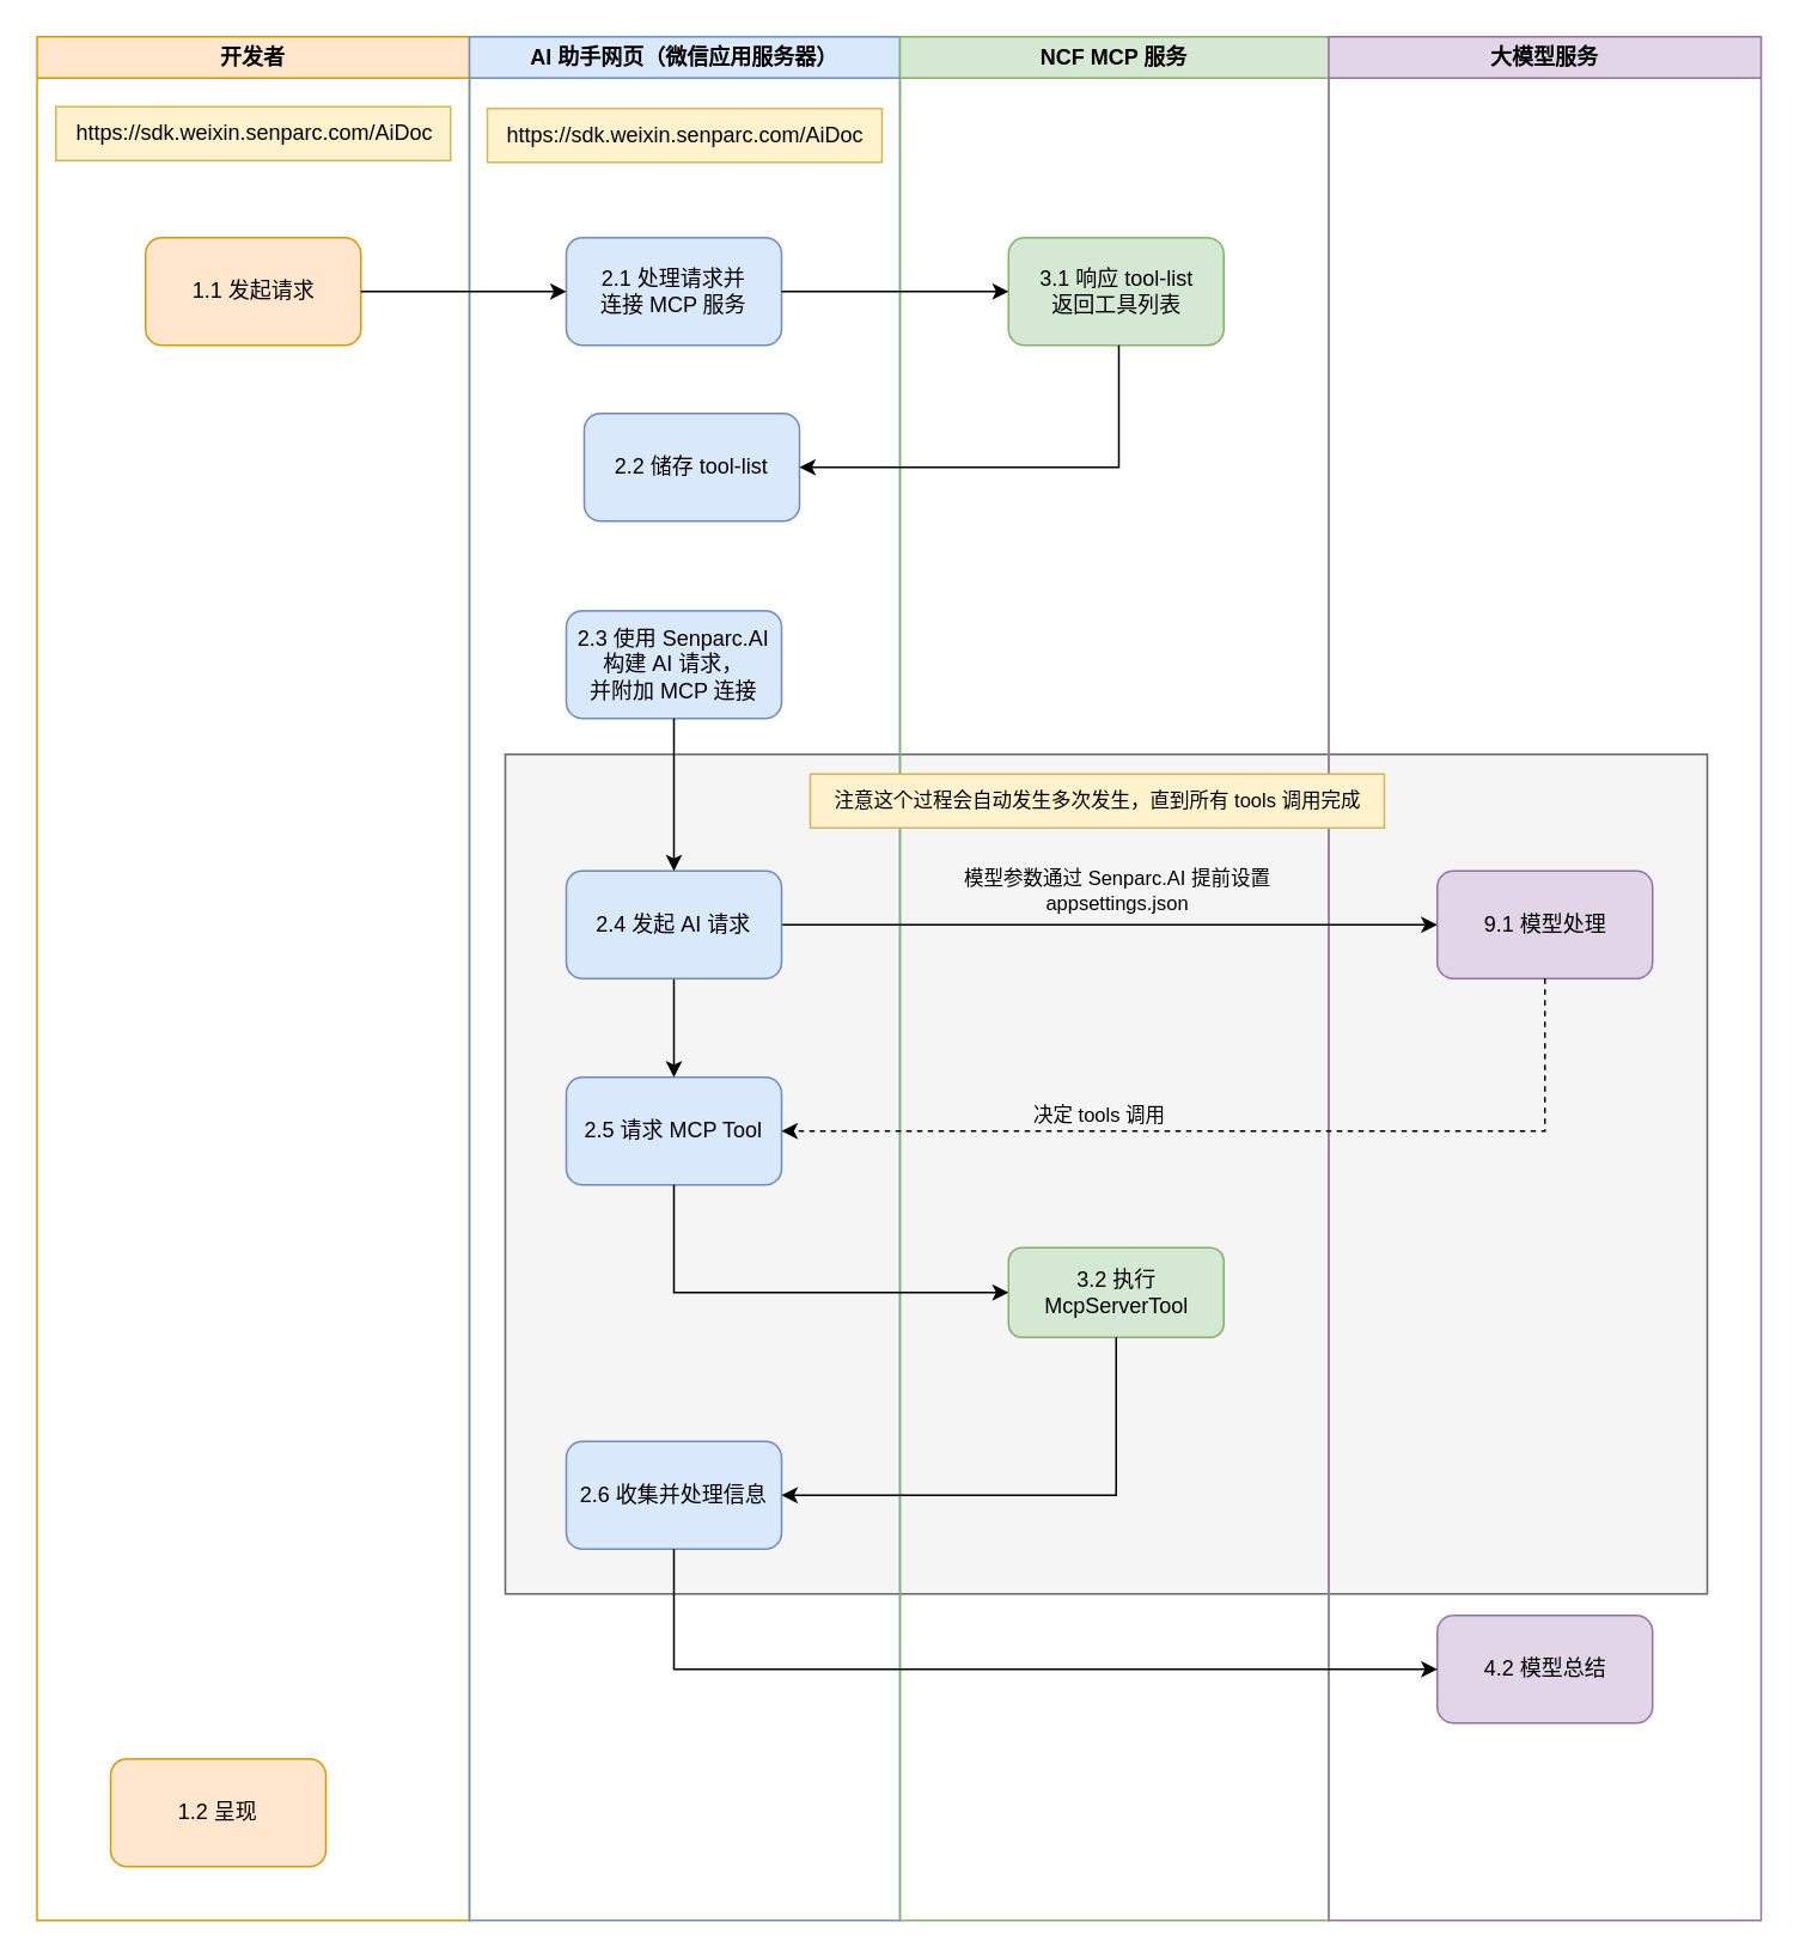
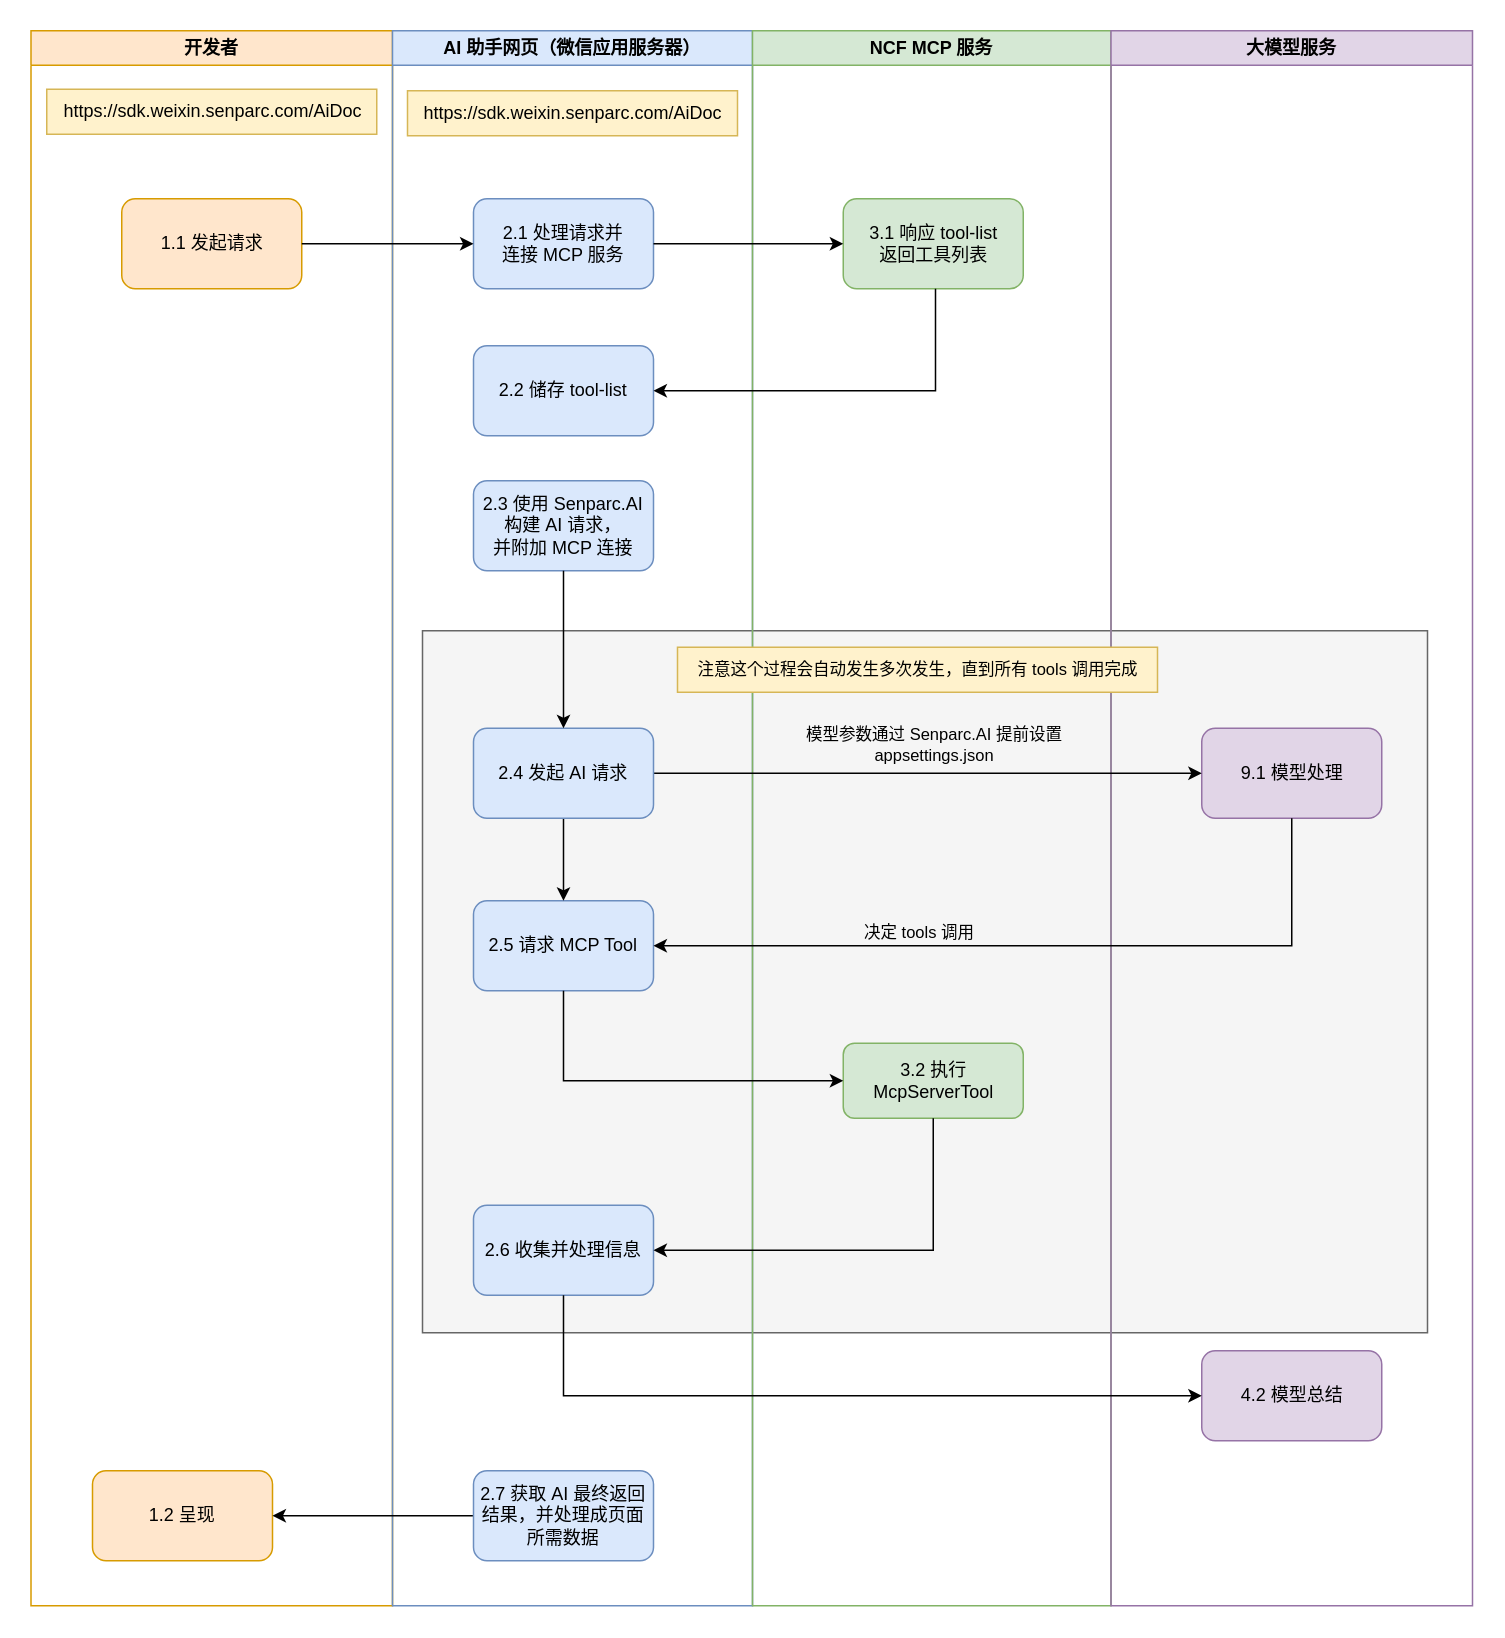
- <mxCell id="9" value="2.2 储存 tool-list" style="rounded=1;whiteSpace=wrap;html=1;fillColor=#dae8fc;strokeColor=#6c8ebf;" vertex="1" parent="7"><mxGeometry x="64" y="210" width="120" height="60" as="geometry" /></mxCell>
+ <mxCell id="9" value="2.2 储存 tool-list" style="rounded=1;whiteSpace=wrap;html=1;fillColor=#dae8fc;strokeColor=#6c8ebf;" vertex="1" parent="7"><mxGeometry x="54" y="210" width="120" height="60" as="geometry" /></mxCell>
- <mxCell id="10" value="2.3 使用 Senparc.AI&lt;div&gt;构建 AI 请求，&lt;/div&gt;&lt;div&gt;并附加 MCP 连接&lt;/div&gt;" style="rounded=1;whiteSpace=wrap;html=1;fillColor=#dae8fc;strokeColor=#6c8ebf;" vertex="1" parent="7"><mxGeometry x="54" y="320" width="120" height="60" as="geometry" /></mxCell>
+ <mxCell id="10" value="2.3 使用 Senparc.AI&lt;div&gt;构建 AI 请求，&lt;/div&gt;&lt;div&gt;并附加 MCP 连接&lt;/div&gt;" style="rounded=1;whiteSpace=wrap;html=1;fillColor=#dae8fc;strokeColor=#6c8ebf;" vertex="1" parent="7"><mxGeometry x="54" y="300" width="120" height="60" as="geometry" /></mxCell>
- <mxCell id="25" style="edgeStyle=orthogonalEdgeStyle;rounded=0;orthogonalLoop=1;jettySize=auto;html=1;entryX=1;entryY=0.5;entryDx=0;entryDy=0;dashed=1;" edge="1" parent="1" source="21" target="12"><mxGeometry relative="1" as="geometry"><Array as="points"><mxPoint x="861" y="630" /></Array></mxGeometry></mxCell>
+ <mxCell id="25" style="edgeStyle=orthogonalEdgeStyle;rounded=0;orthogonalLoop=1;jettySize=auto;html=1;entryX=1;entryY=0.5;entryDx=0;entryDy=0;" edge="1" parent="1" source="21" target="12"><mxGeometry relative="1" as="geometry"><Array as="points"><mxPoint x="861" y="630" /></Array></mxGeometry></mxCell>
+ <mxCell id="29" style="edgeStyle=orthogonalEdgeStyle;rounded=0;orthogonalLoop=1;jettySize=auto;html=1;entryX=1;entryY=0.5;entryDx=0;entryDy=0;" edge="1" parent="1" source="35" target="5"><mxGeometry relative="1" as="geometry"><Array as="points" /></mxGeometry></mxCell>
+ <mxCell id="35" value="2.7 获取&amp;nbsp;&lt;span style=&quot;background-color: initial;&quot;&gt;AI 最终返回结果，&lt;/span&gt;&lt;span style=&quot;background-color: initial;&quot;&gt;并处理成页面所需数据&lt;/span&gt;" style="rounded=1;whiteSpace=wrap;html=1;fillColor=#dae8fc;strokeColor=#6c8ebf;" vertex="1" parent="1"><mxGeometry x="315" y="980" width="120" height="60" as="geometry" /></mxCell>
